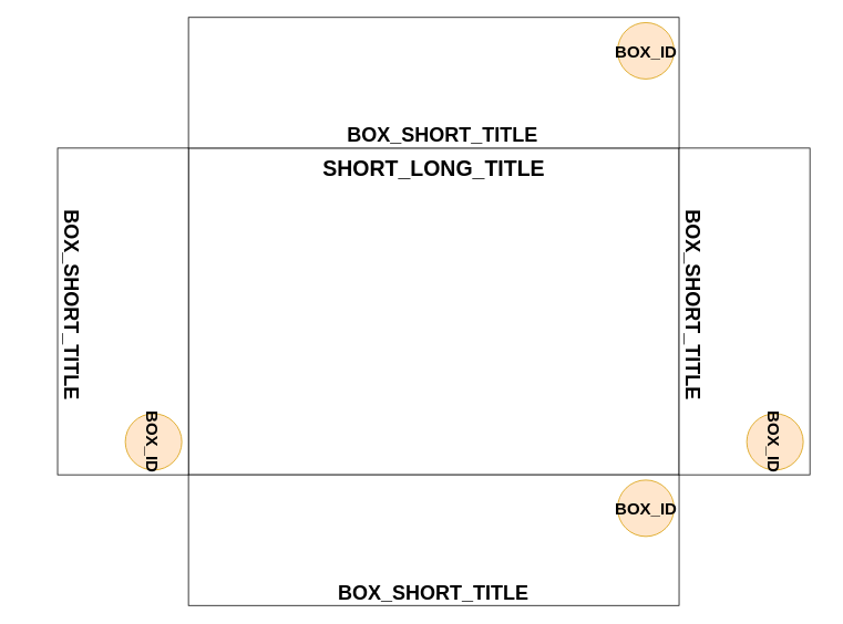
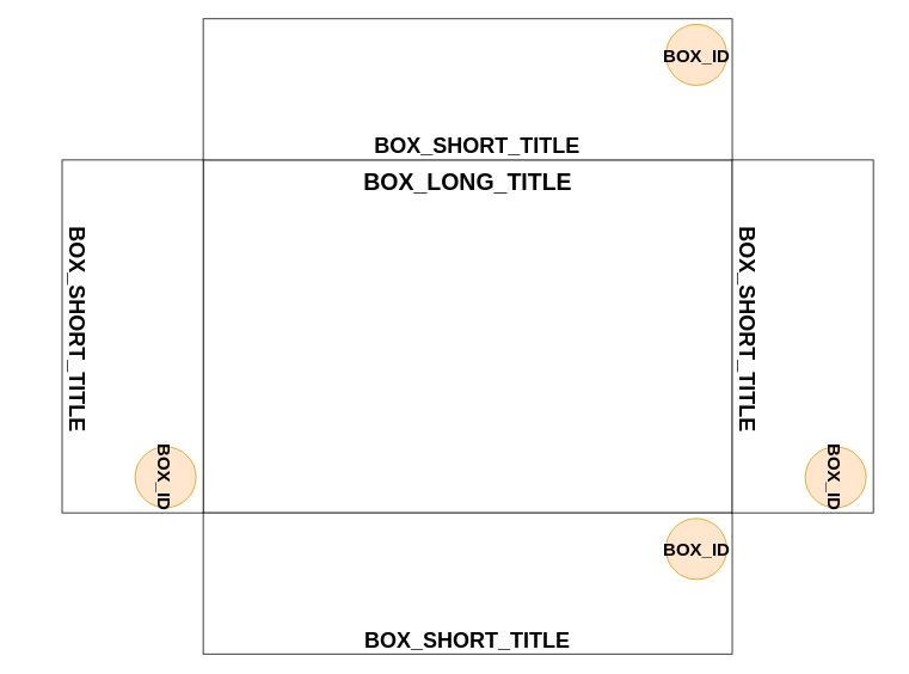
- <mxCell id="8" value="SHORT_LONG_TITLE" style="text;html=1;align=center;verticalAlign=middle;whiteSpace=wrap;rounded=0;fontStyle=1;fontSize=26;" parent="7" vertex="1"><mxGeometry x="231.5" y="178" width="579" height="50" as="geometry" /></mxCell>
+ <mxCell id="8" value="BOX_LONG_TITLE" style="text;html=1;align=center;verticalAlign=middle;whiteSpace=wrap;rounded=0;fontStyle=1;fontSize=26;" parent="7" vertex="1"><mxGeometry x="231.5" y="178" width="579" height="50" as="geometry" /></mxCell>
